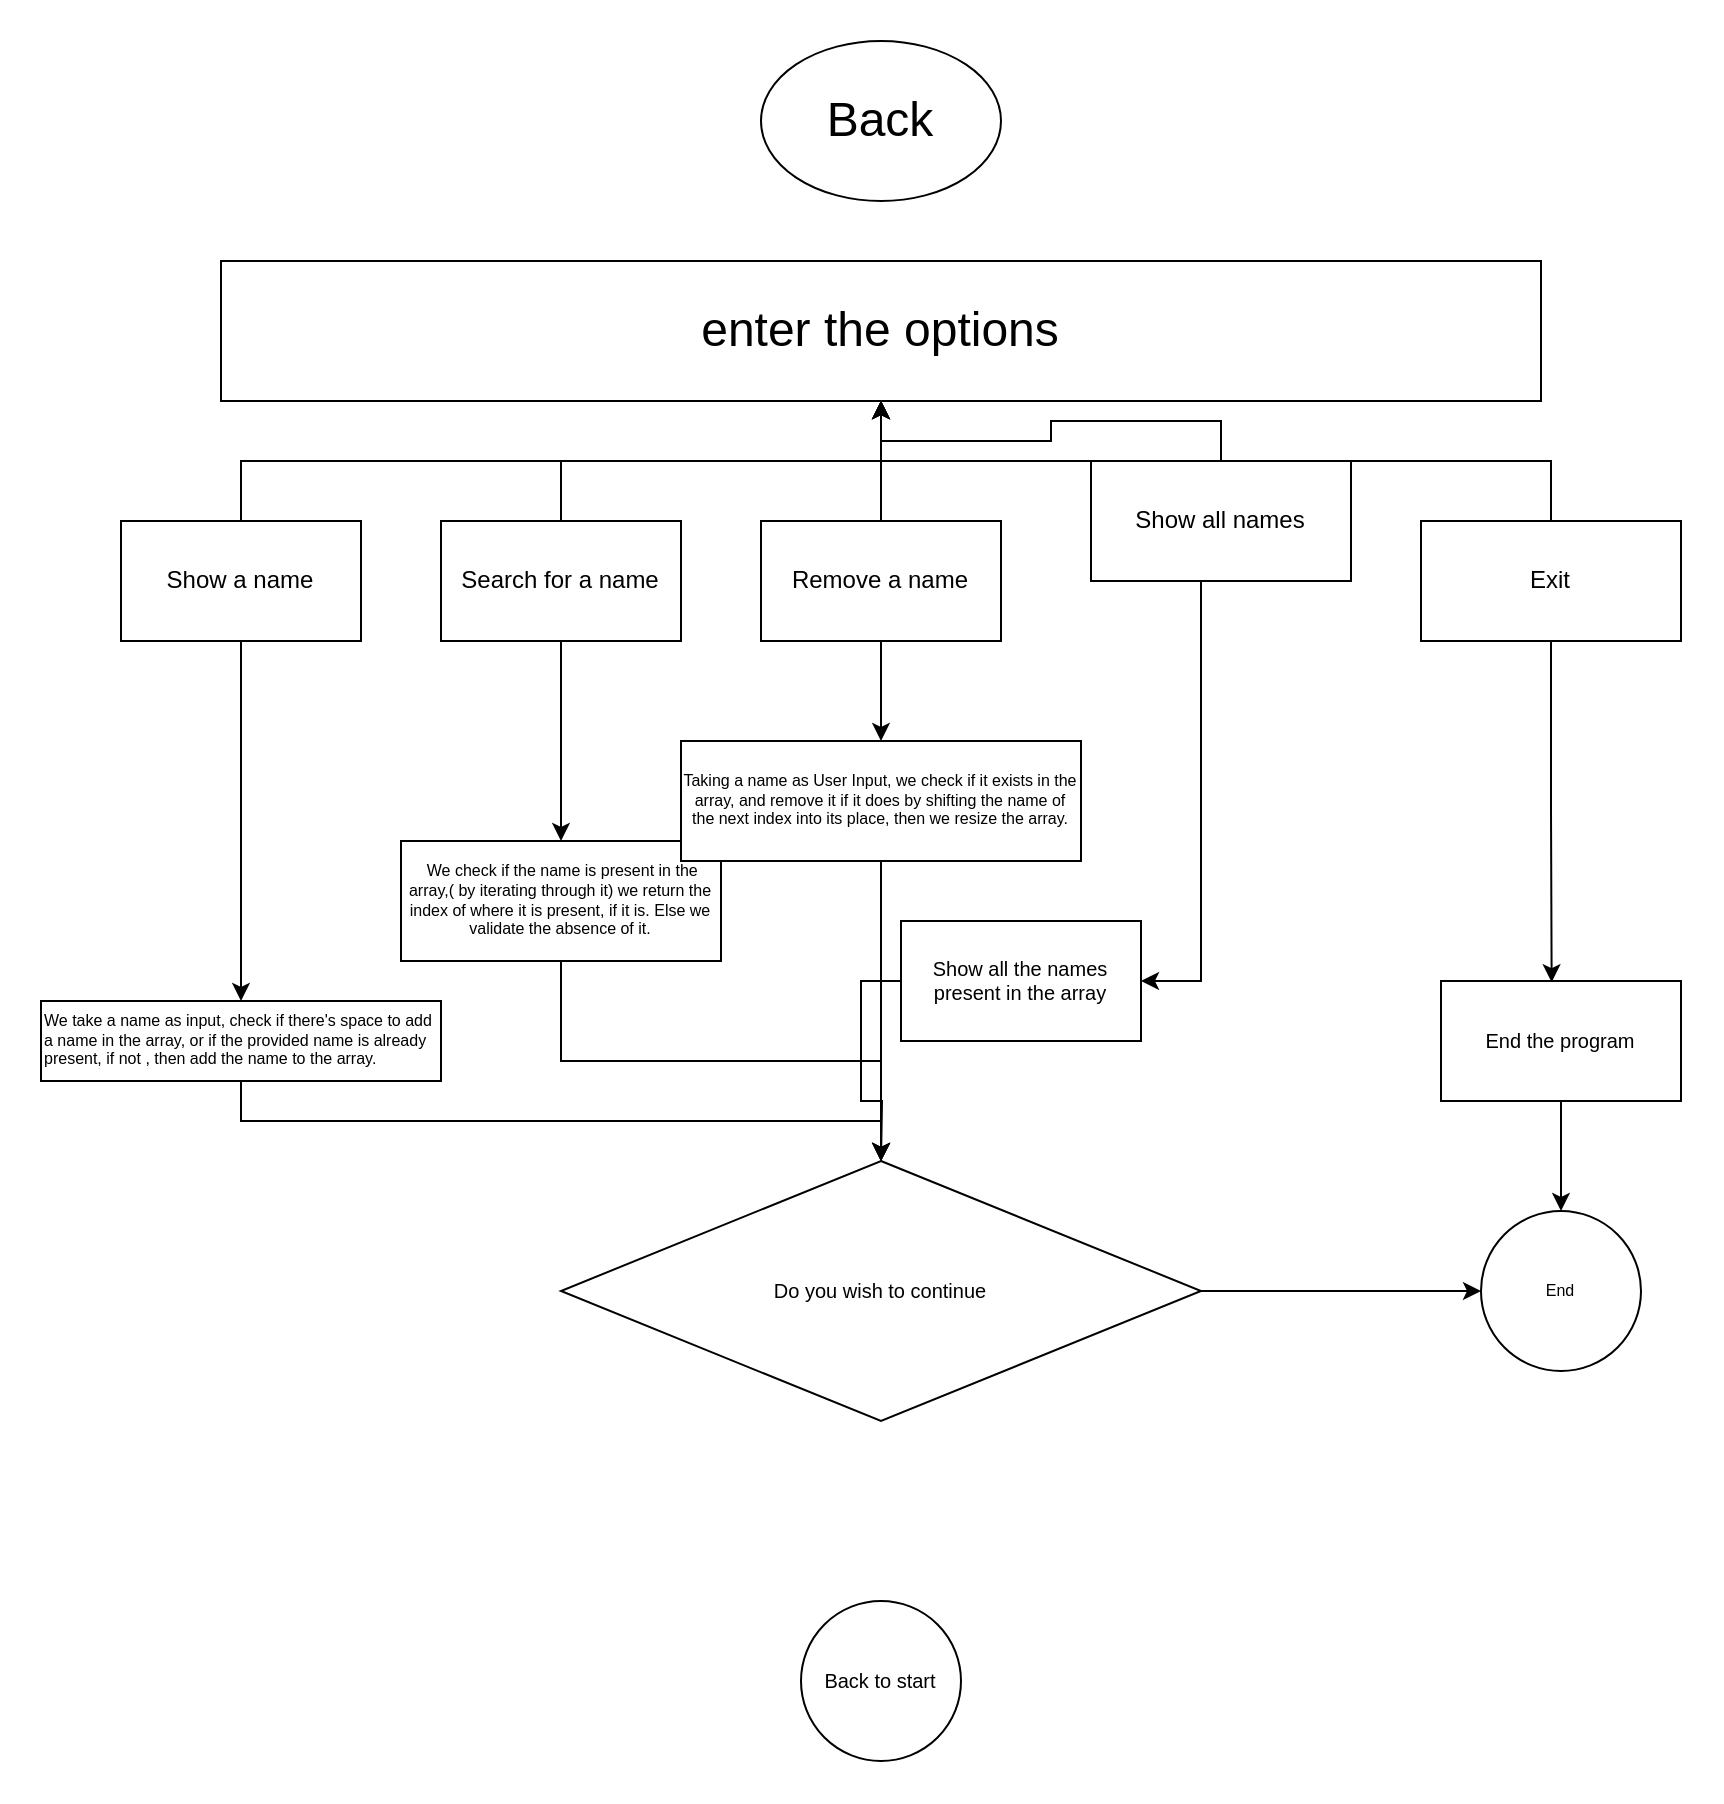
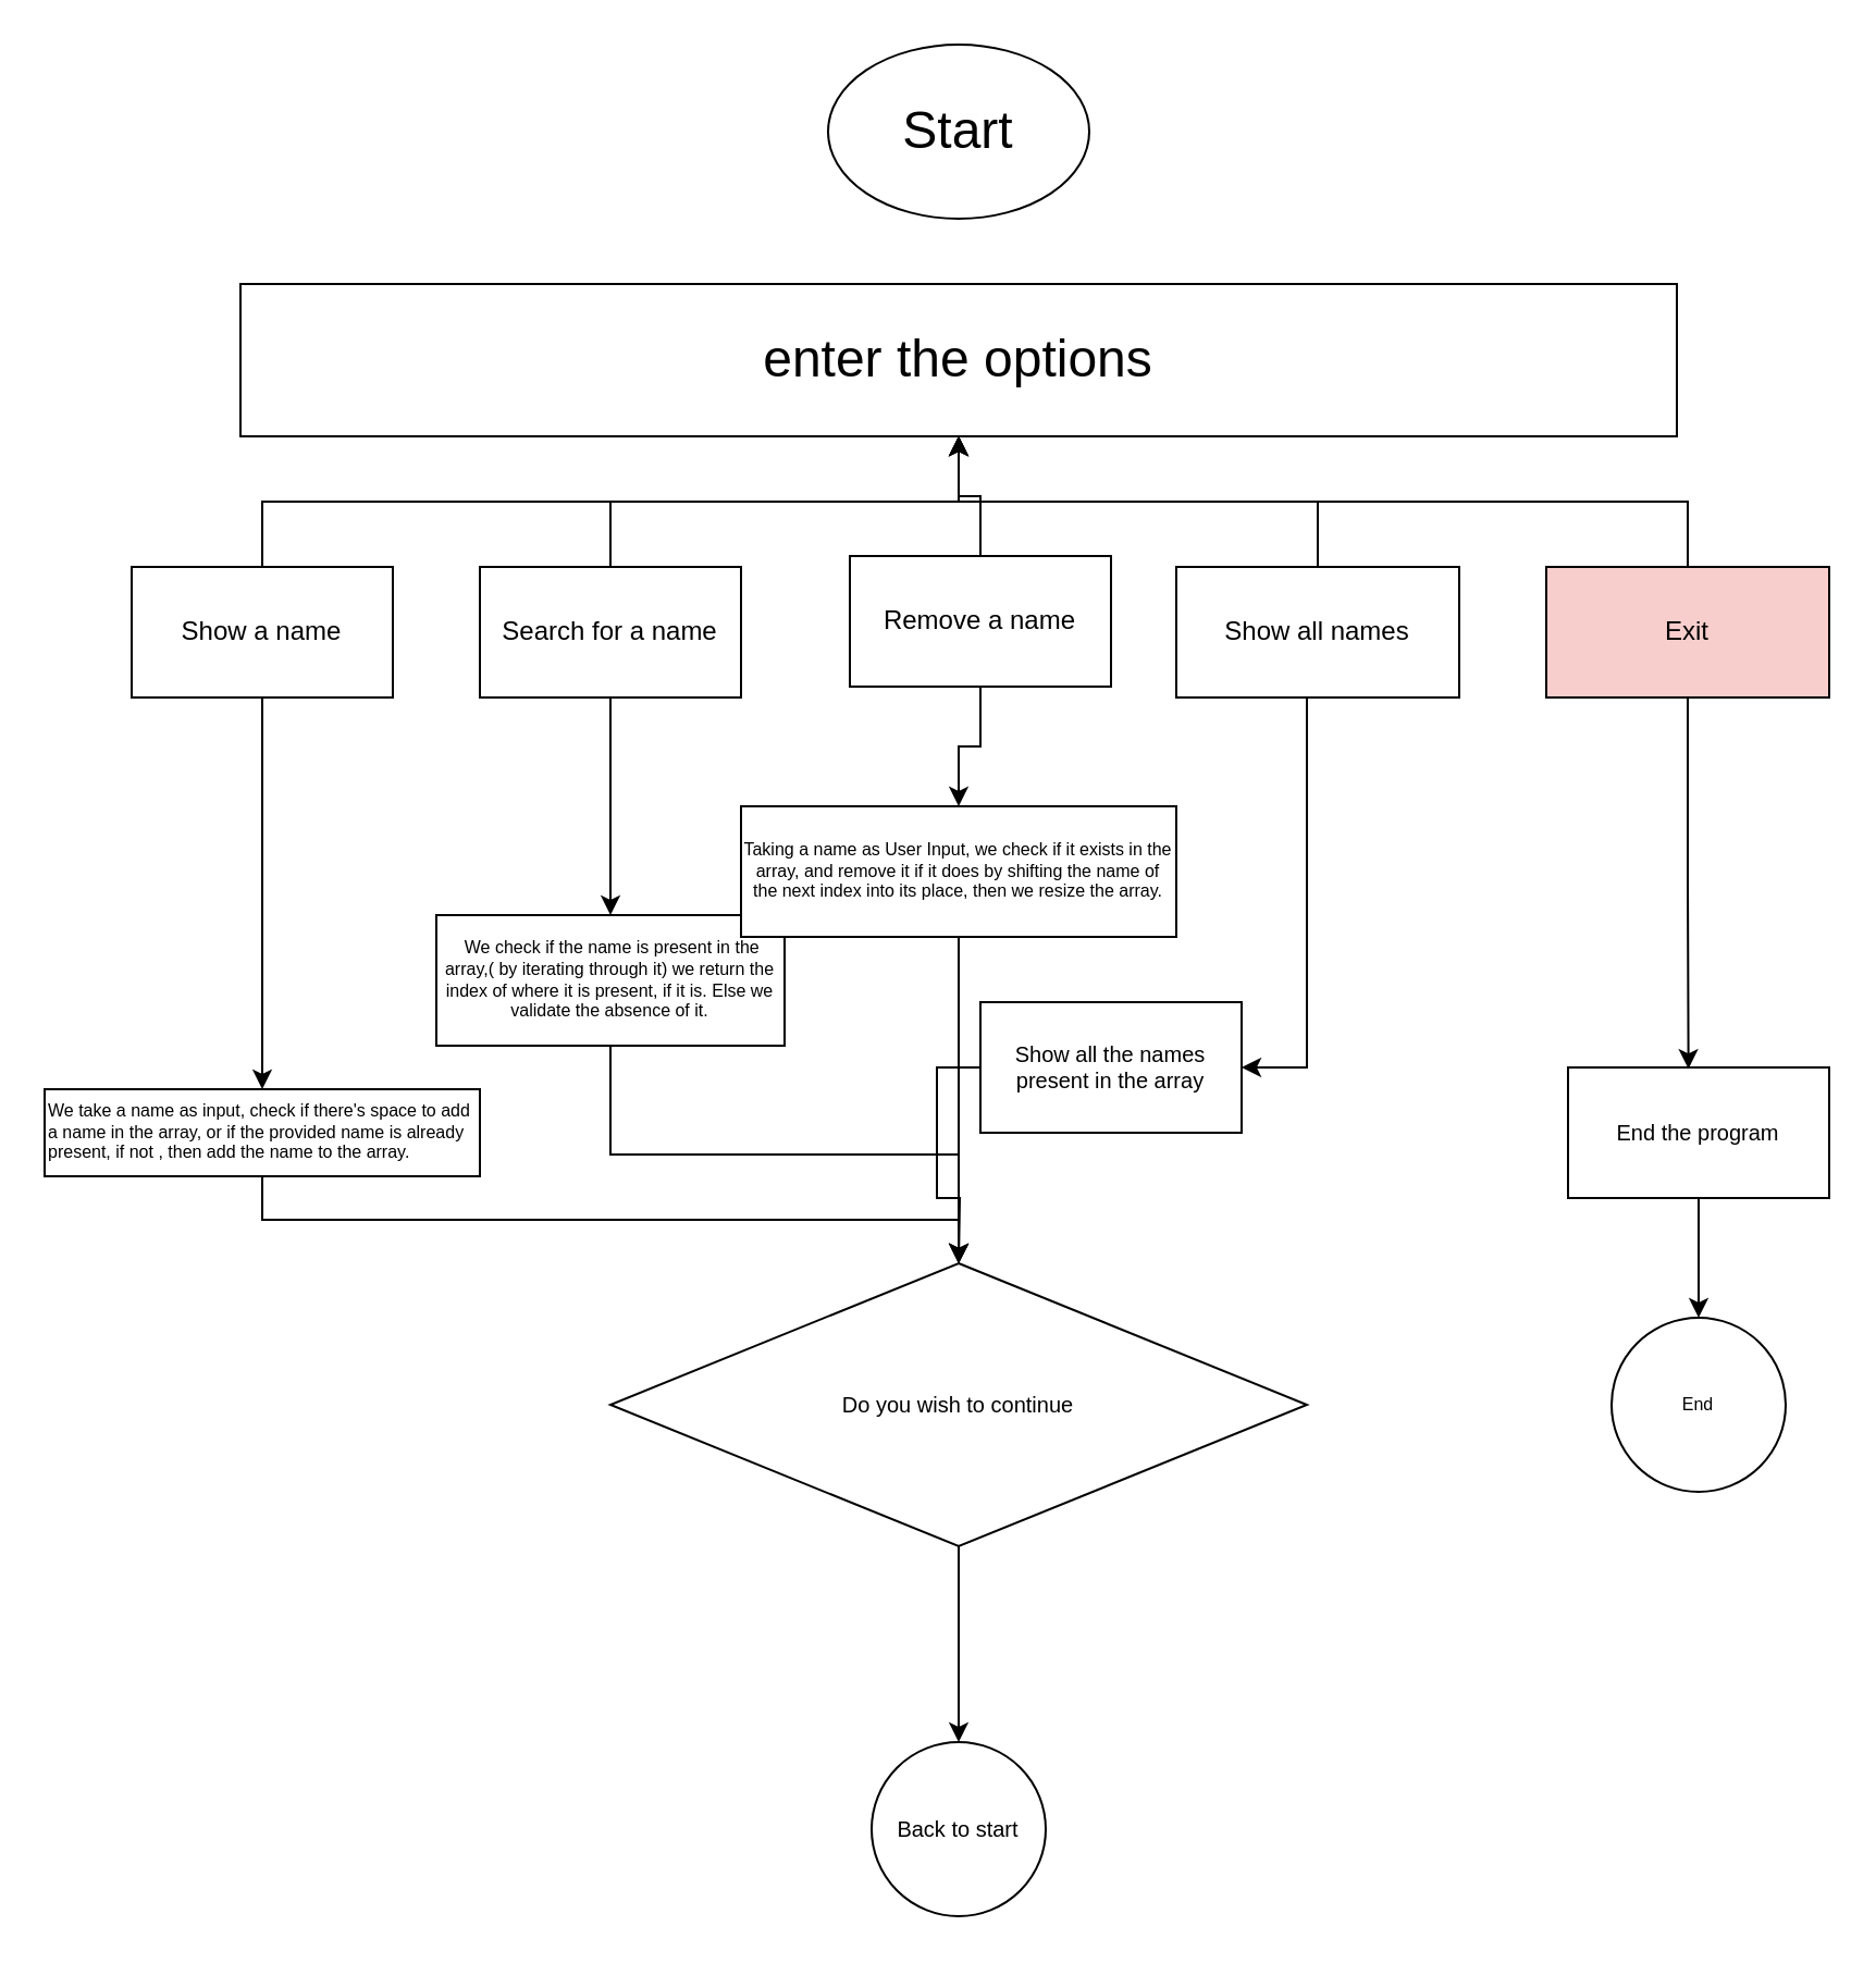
- <mxCell id="18" value="Back&lt;br&gt;" style="ellipse;whiteSpace=wrap;html=1;fontSize=24;" vertex="1" parent="1"><mxGeometry x="380" y="20" width="120" height="80" as="geometry" /></mxCell>
+ <mxCell id="18" value="Start&lt;br&gt;" style="ellipse;whiteSpace=wrap;html=1;fontSize=24;" vertex="1" parent="1"><mxGeometry x="380" y="20" width="120" height="80" as="geometry" /></mxCell>
- <mxCell id="14" value="Show all names" style="rounded=0;whiteSpace=wrap;html=1;" vertex="1" parent="1"><mxGeometry x="545" y="230" width="130" height="60" as="geometry" /></mxCell>
+ <mxCell id="14" value="Show all names" style="rounded=0;whiteSpace=wrap;html=1;" vertex="1" parent="1"><mxGeometry x="540" y="260" width="130" height="60" as="geometry" /></mxCell>
- <mxCell id="11" value="Remove a name" style="rounded=0;whiteSpace=wrap;html=1;" vertex="1" parent="1"><mxGeometry x="380" y="260" width="120" height="60" as="geometry" /></mxCell>
+ <mxCell id="11" value="Remove a name" style="rounded=0;whiteSpace=wrap;html=1;" vertex="1" parent="1"><mxGeometry x="390" y="255" width="120" height="60" as="geometry" /></mxCell>
- <mxCell id="17" value="Exit" style="rounded=0;whiteSpace=wrap;html=1;" vertex="1" parent="1"><mxGeometry x="710" y="260" width="130" height="60" as="geometry" /></mxCell>
+ <mxCell id="17" value="Exit" style="rounded=0;whiteSpace=wrap;html=1;fillColor=#f8cecc;" vertex="1" parent="1"><mxGeometry x="710" y="260" width="130" height="60" as="geometry" /></mxCell>
- <mxCell id="29" style="edgeStyle=orthogonalEdgeStyle;rounded=0;orthogonalLoop=1;jettySize=auto;html=1;entryX=0;entryY=0.5;entryDx=0;entryDy=0;fontSize=10;" edge="1" parent="1" source="30" target="32"><mxGeometry relative="1" as="geometry" /></mxCell>
+ <mxCell id="29" style="edgeStyle=orthogonalEdgeStyle;rounded=0;orthogonalLoop=1;jettySize=auto;html=1;fontSize=10;" edge="1" parent="1" source="30" target="31"><mxGeometry relative="1" as="geometry" /></mxCell>
